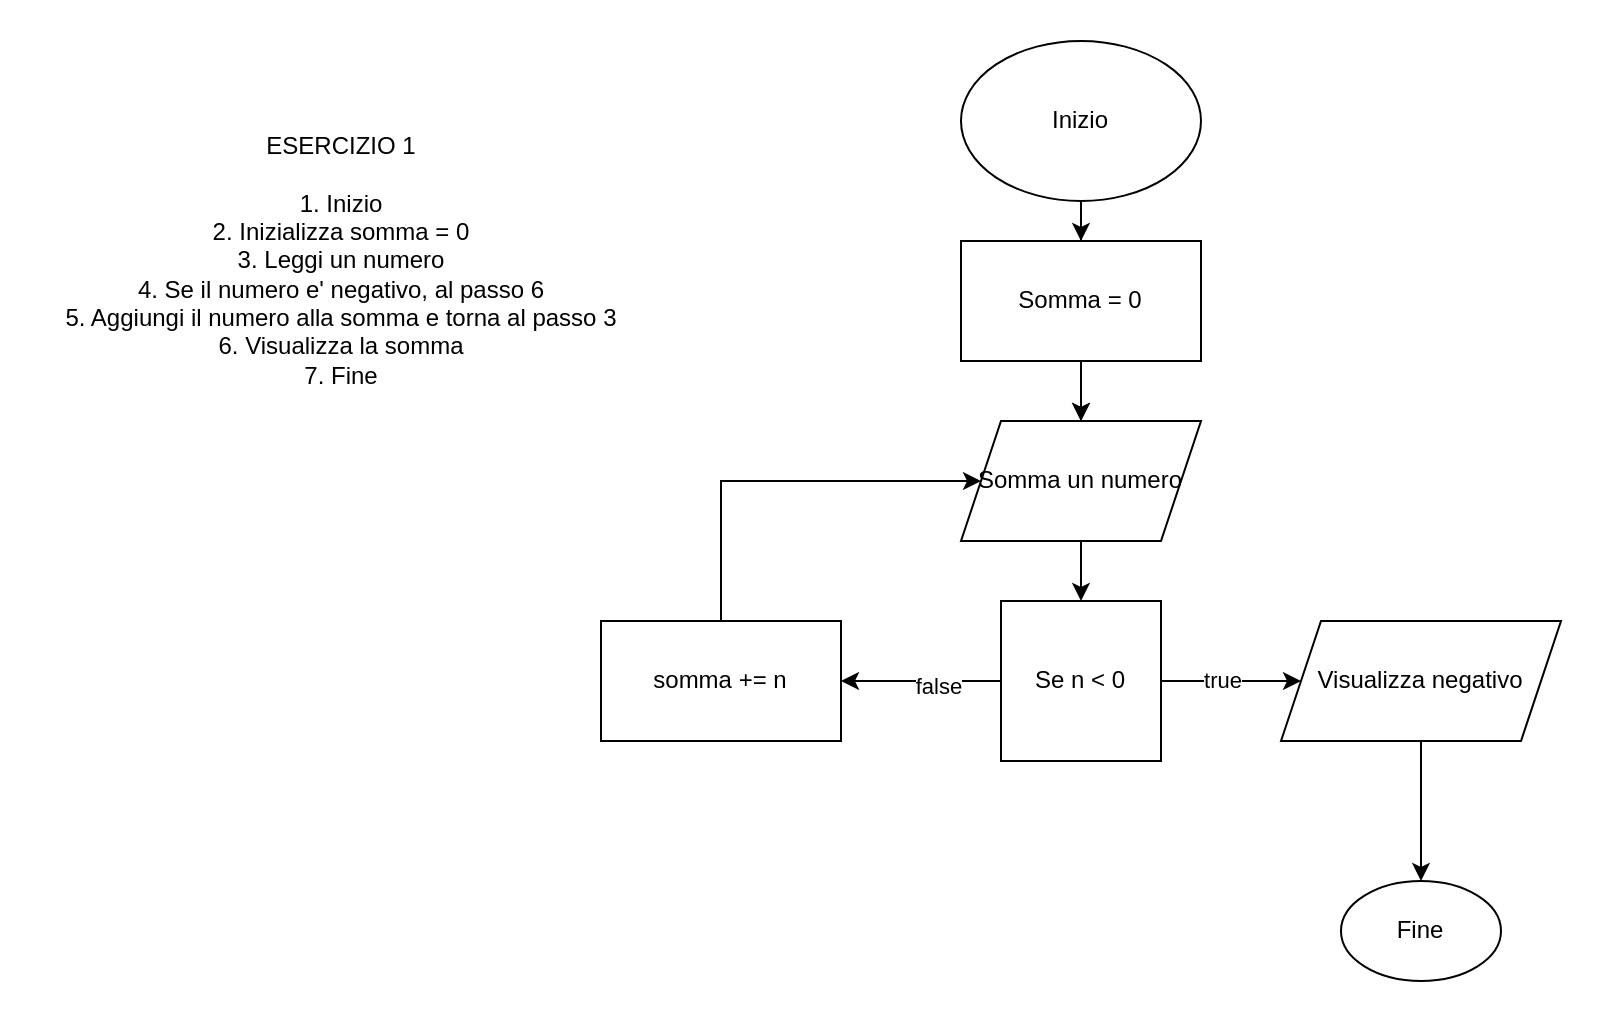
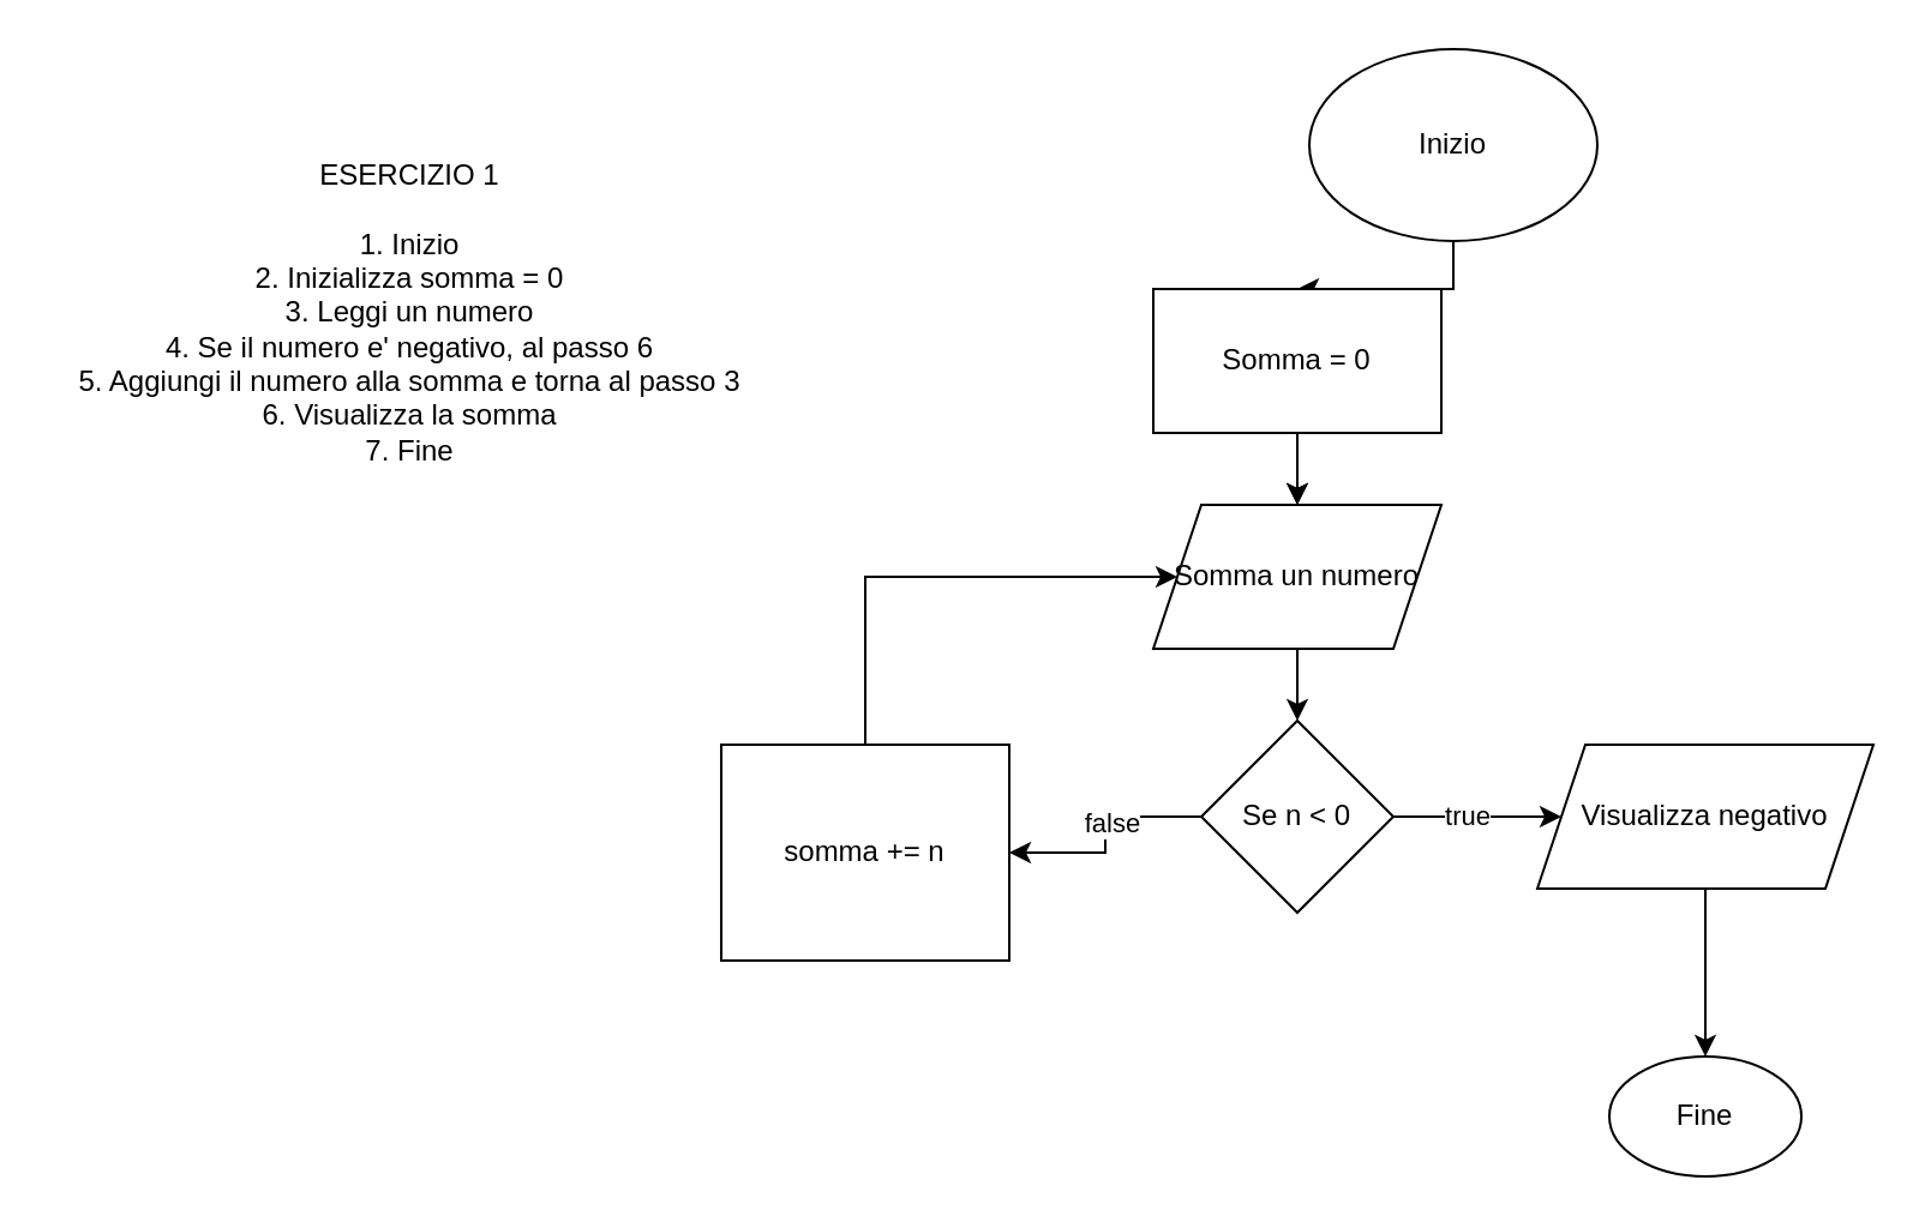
- <mxCell id="3" value="Inizio" style="ellipse;whiteSpace=wrap;html=1;" vertex="1" parent="1"><mxGeometry x="480" y="20" width="120" height="80" as="geometry" /></mxCell>
+ <mxCell id="3" value="Inizio" style="ellipse;whiteSpace=wrap;html=1;" vertex="1" parent="1"><mxGeometry x="545" y="20" width="120" height="80" as="geometry" /></mxCell>
- <mxCell id="16" value="somma += n" style="whiteSpace=wrap;html=1;" vertex="1" parent="1"><mxGeometry x="300" y="310" width="120" height="60" as="geometry" /></mxCell>
+ <mxCell id="16" value="somma += n" style="whiteSpace=wrap;html=1;" vertex="1" parent="1"><mxGeometry x="300" y="310" width="120" height="90" as="geometry" /></mxCell>
- <mxCell id="14" value="Se n &amp;lt; 0" style="whiteSpace=wrap;html=1;rounded=0;" vertex="1" parent="1"><mxGeometry x="500" y="300" width="80" height="80" as="geometry" /></mxCell>
+ <mxCell id="14" value="Se n &amp;lt; 0" style="rhombus;whiteSpace=wrap;html=1;" vertex="1" parent="1"><mxGeometry x="500" y="300" width="80" height="80" as="geometry" /></mxCell>
